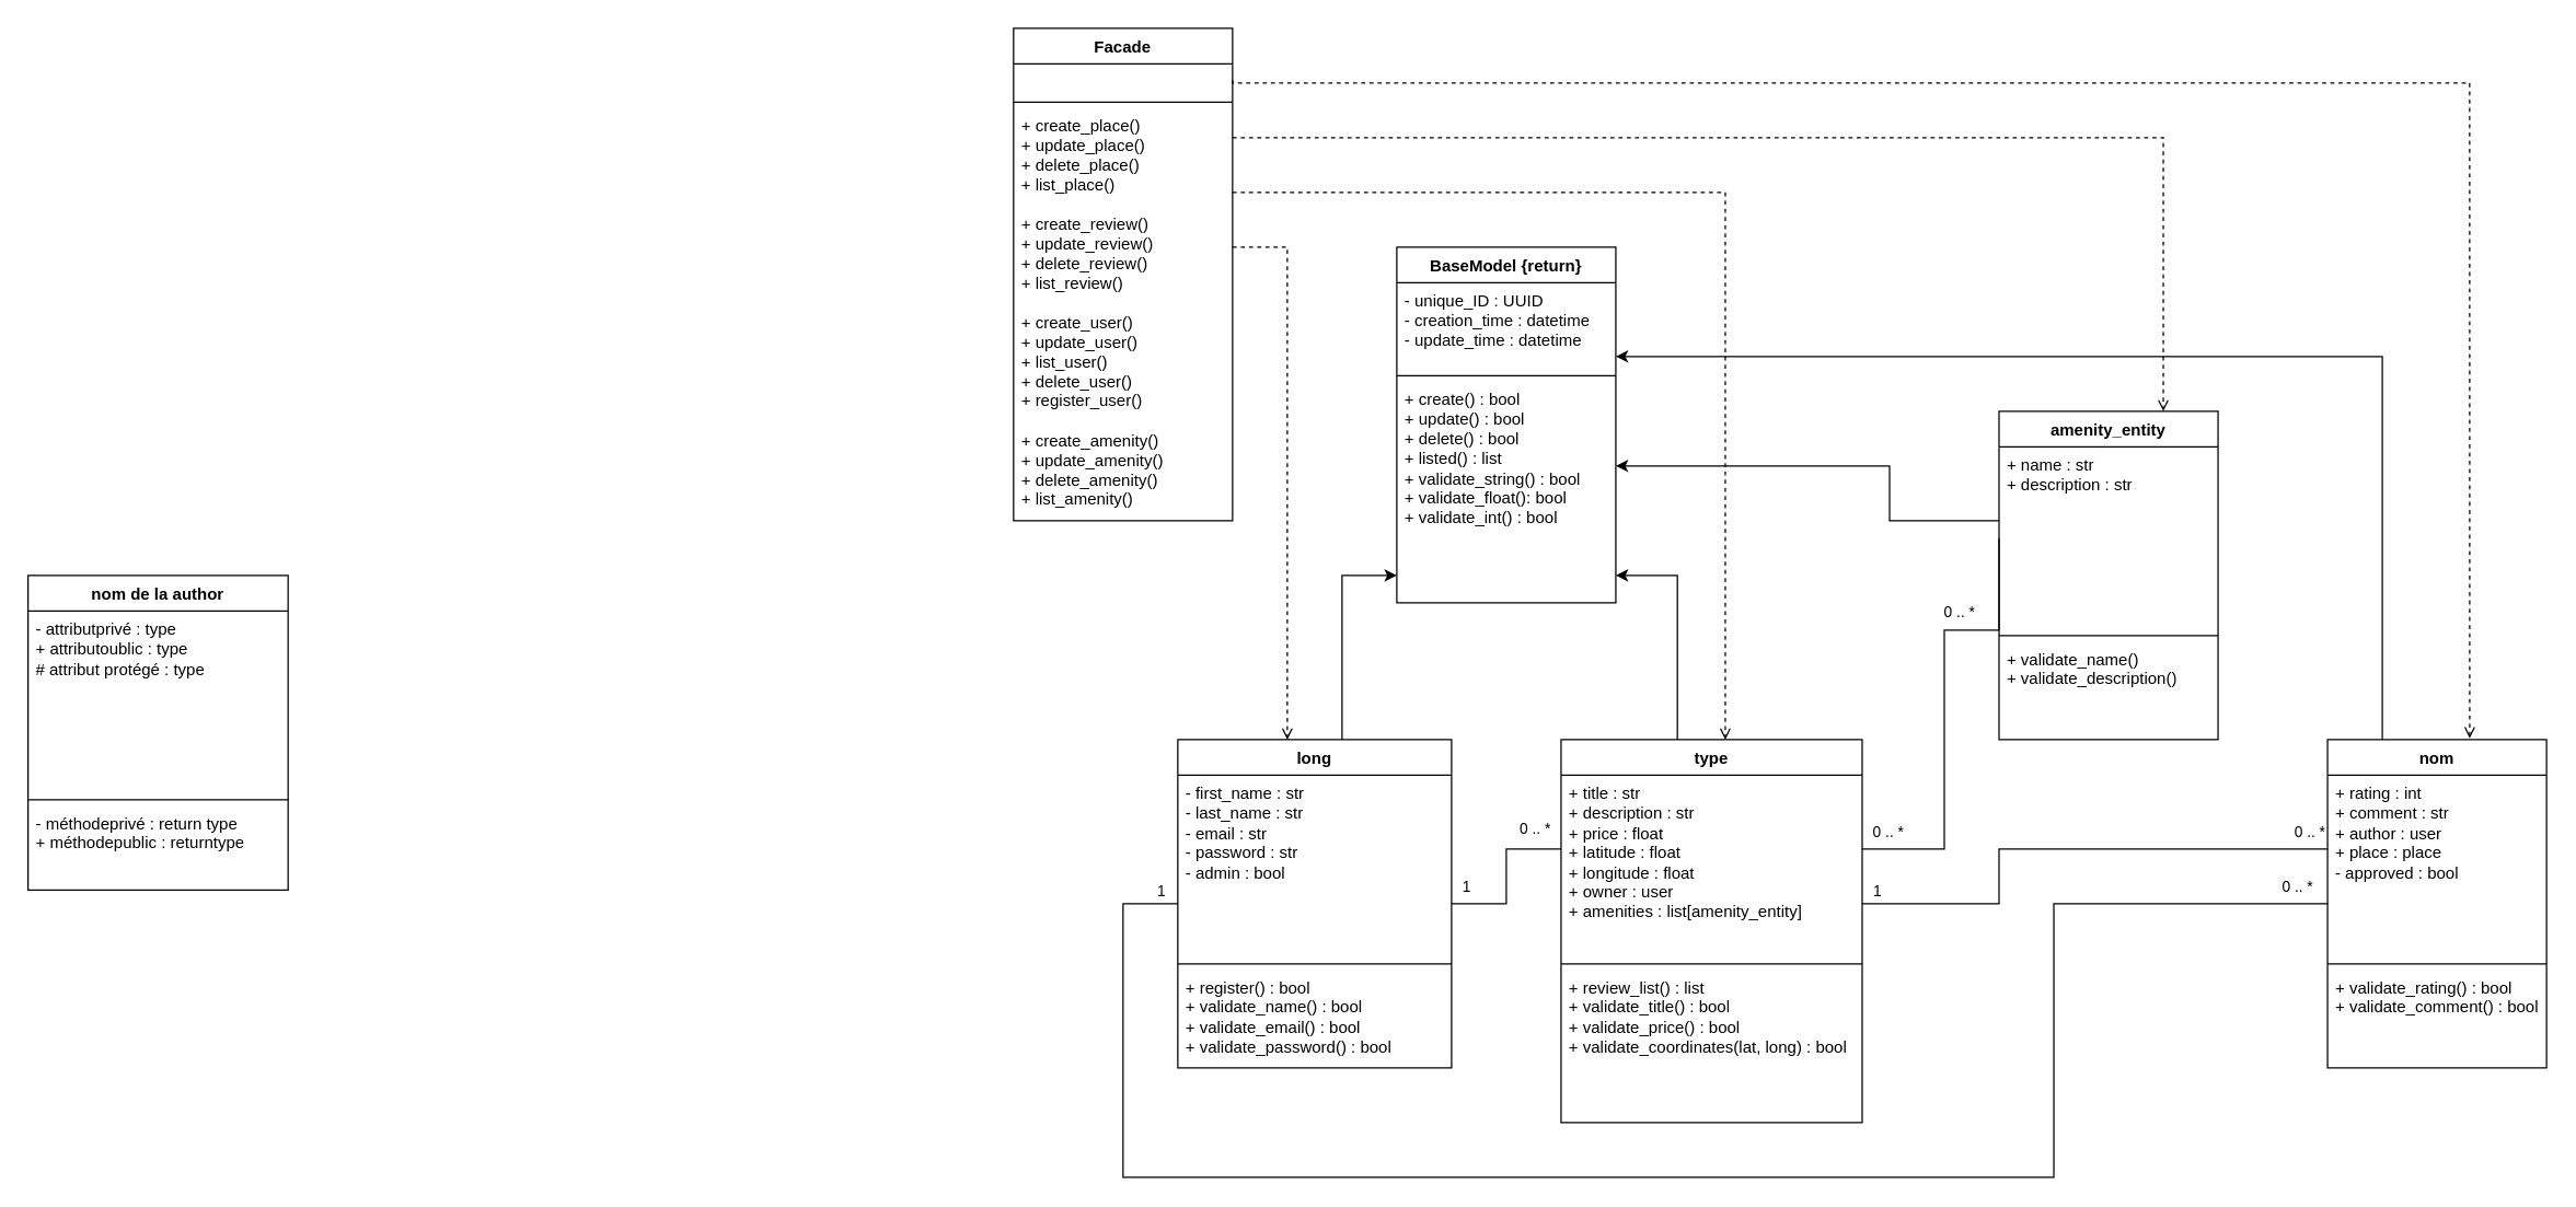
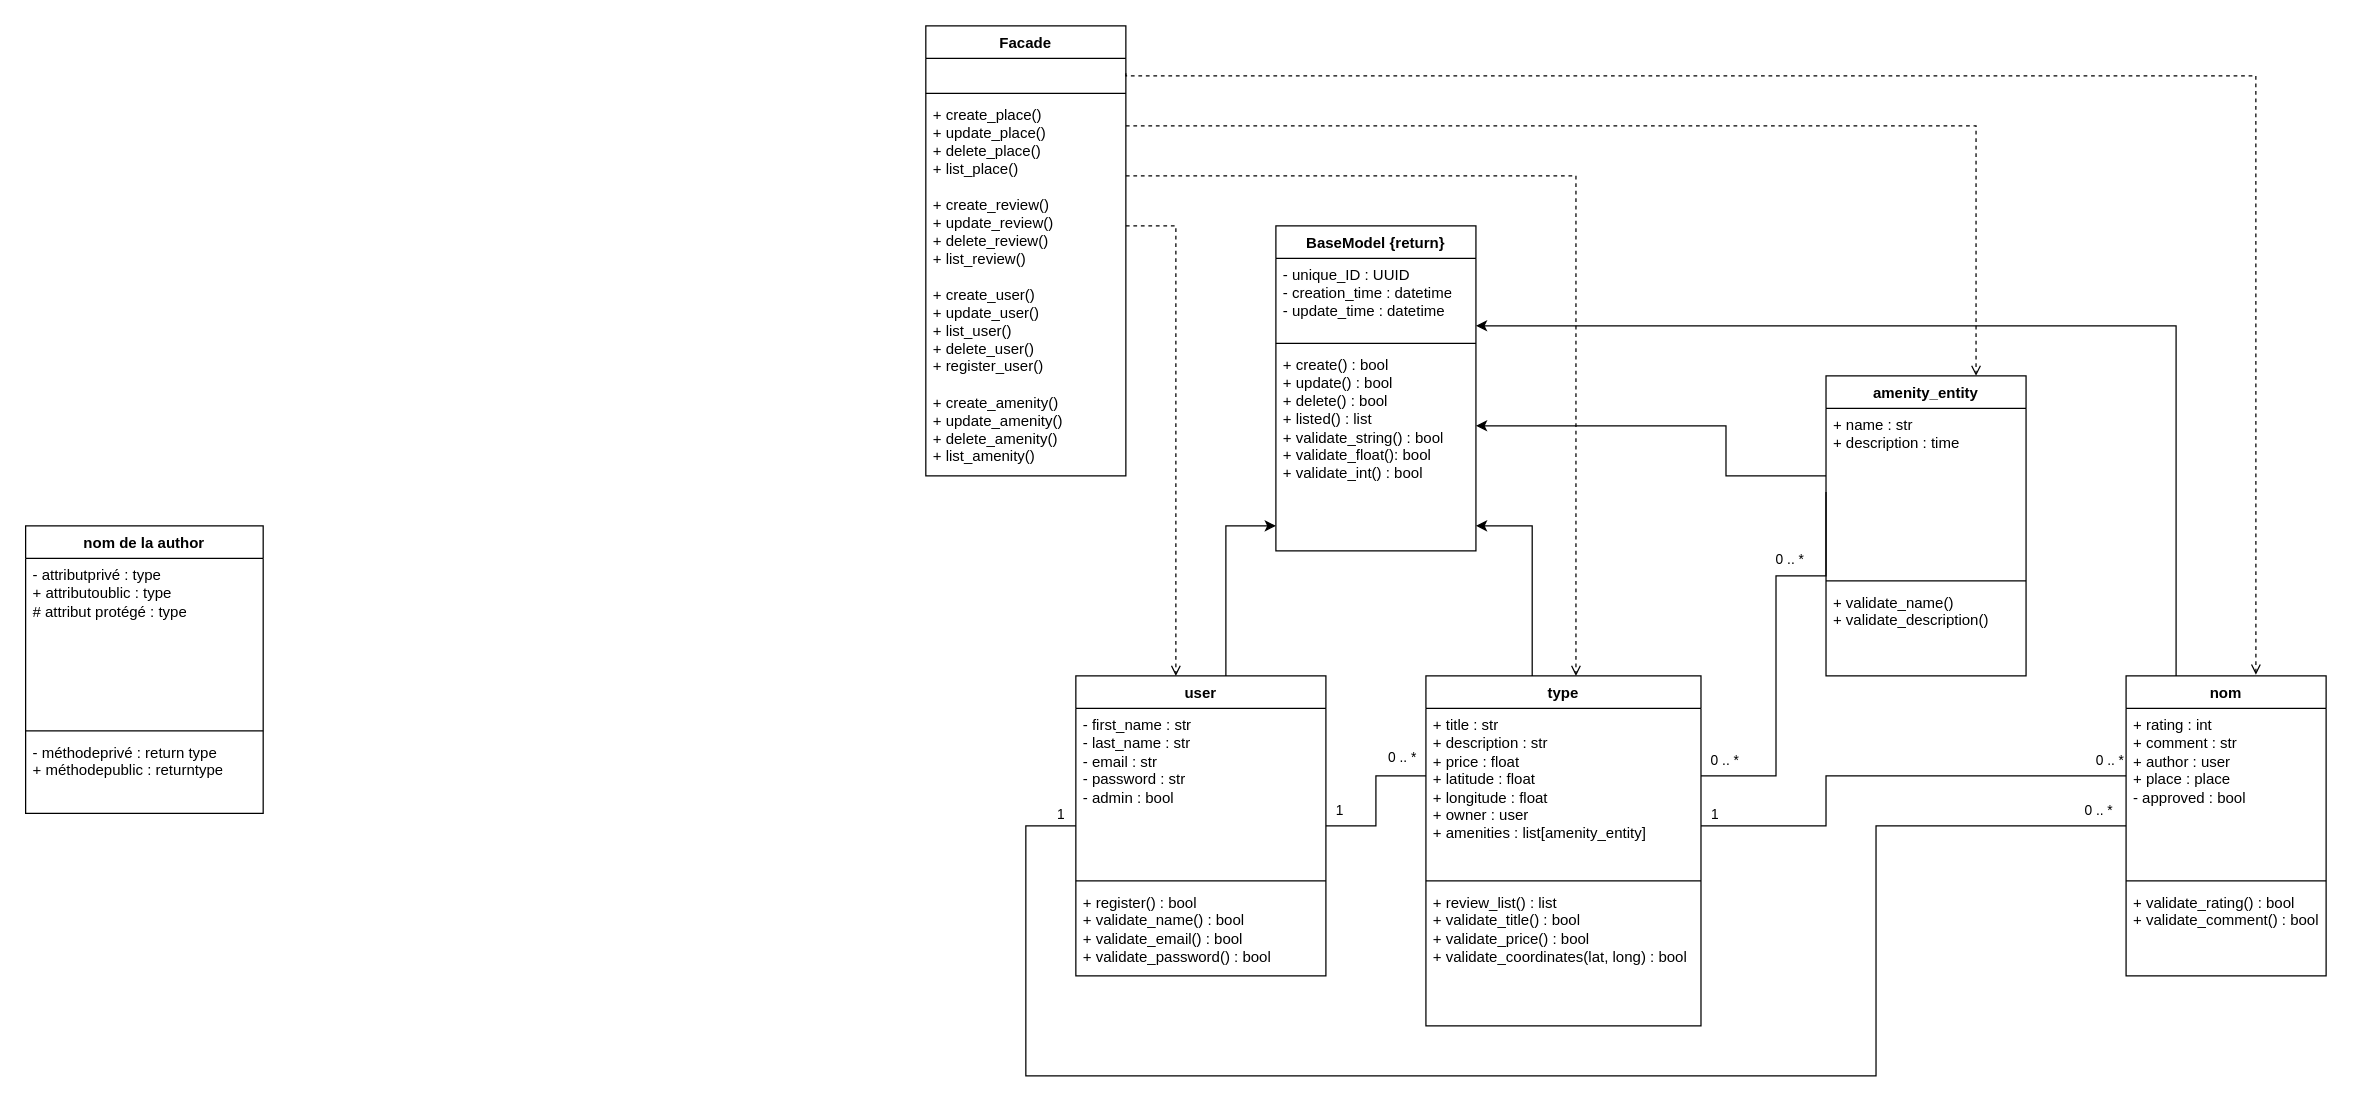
- <mxCell id="29" value="+ name : str&lt;div&gt;+ description : str&lt;/div&gt;" style="text;strokeColor=none;fillColor=none;align=left;verticalAlign=top;spacingLeft=4;spacingRight=4;overflow=hidden;rotatable=0;points=[[0,0.5],[1,0.5]];portConstraint=eastwest;whiteSpace=wrap;html=1;" parent="28" vertex="1"><mxGeometry y="26" width="160" height="134" as="geometry" /></mxCell>
+ <mxCell id="29" value="+ name : str&lt;div&gt;+ description : time&lt;/div&gt;" style="text;strokeColor=none;fillColor=none;align=left;verticalAlign=top;spacingLeft=4;spacingRight=4;overflow=hidden;rotatable=0;points=[[0,0.5],[1,0.5]];portConstraint=eastwest;whiteSpace=wrap;html=1;" parent="28" vertex="1"><mxGeometry y="26" width="160" height="134" as="geometry" /></mxCell>
- <mxCell id="6" value="long" style="swimlane;fontStyle=1;align=center;verticalAlign=top;childLayout=stackLayout;horizontal=1;startSize=26;horizontalStack=0;resizeParent=1;resizeParentMax=0;resizeLast=0;collapsible=1;marginBottom=0;whiteSpace=wrap;html=1;" parent="1" vertex="1"><mxGeometry x="860" y="540" width="200" height="240" as="geometry" /></mxCell>
+ <mxCell id="6" value="user" style="swimlane;fontStyle=1;align=center;verticalAlign=top;childLayout=stackLayout;horizontal=1;startSize=26;horizontalStack=0;resizeParent=1;resizeParentMax=0;resizeLast=0;collapsible=1;marginBottom=0;whiteSpace=wrap;html=1;" parent="1" vertex="1"><mxGeometry x="860" y="540" width="200" height="240" as="geometry" /></mxCell>
